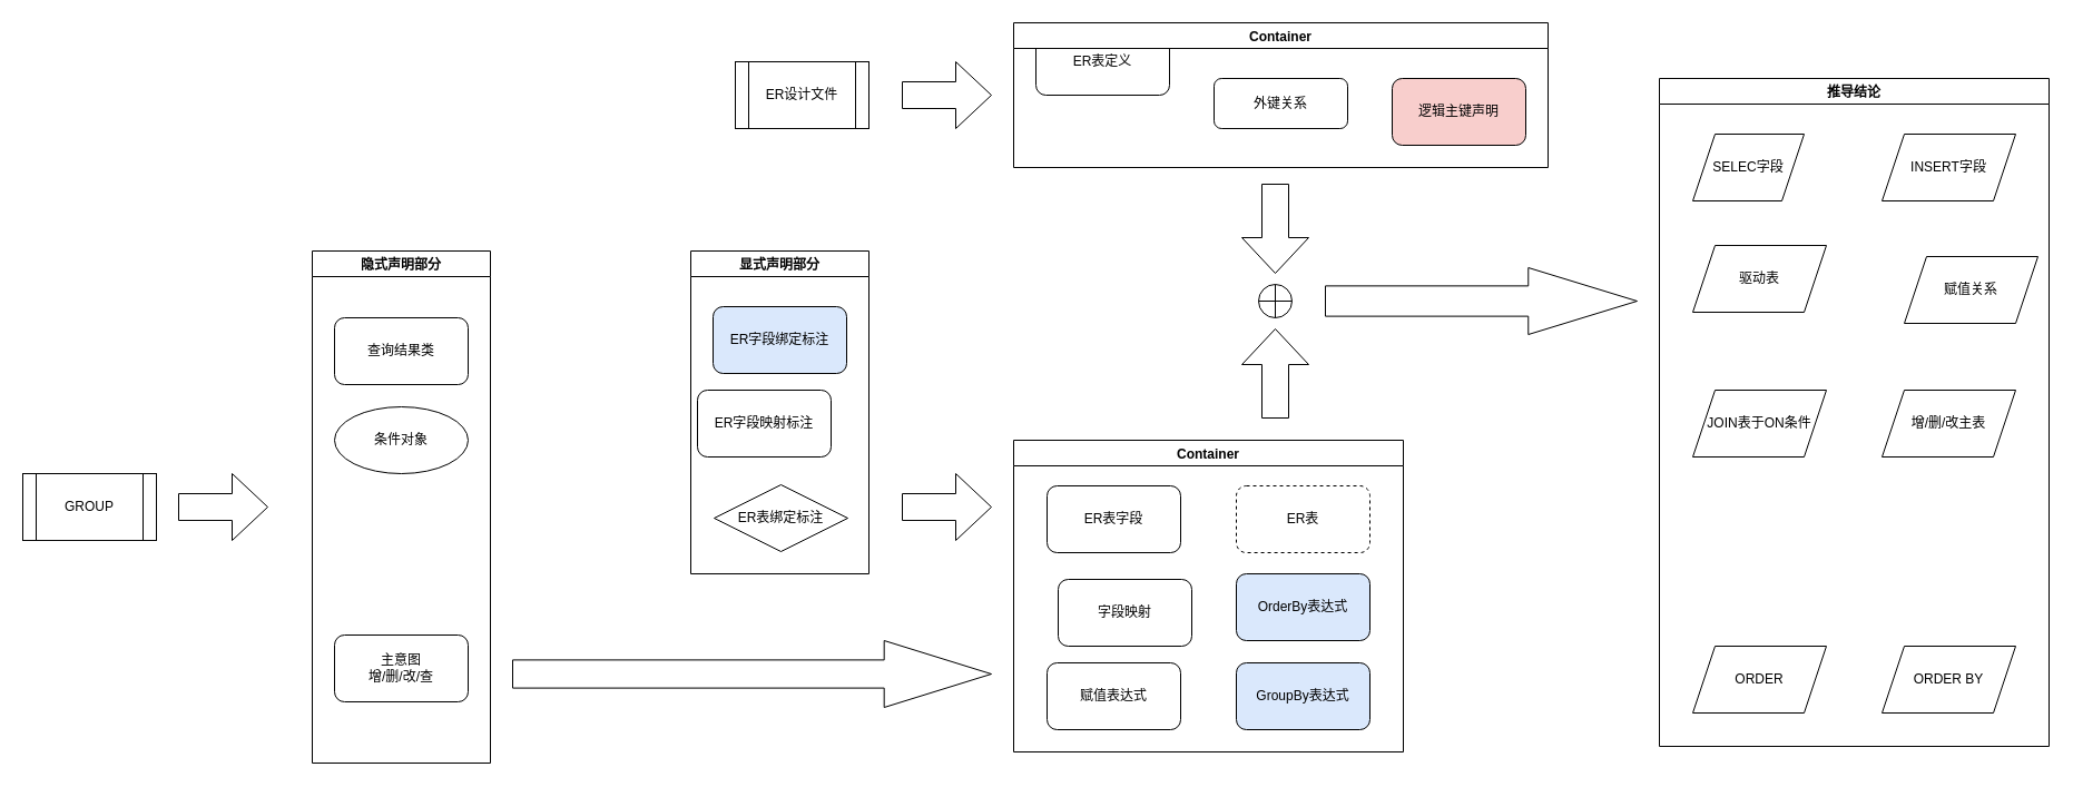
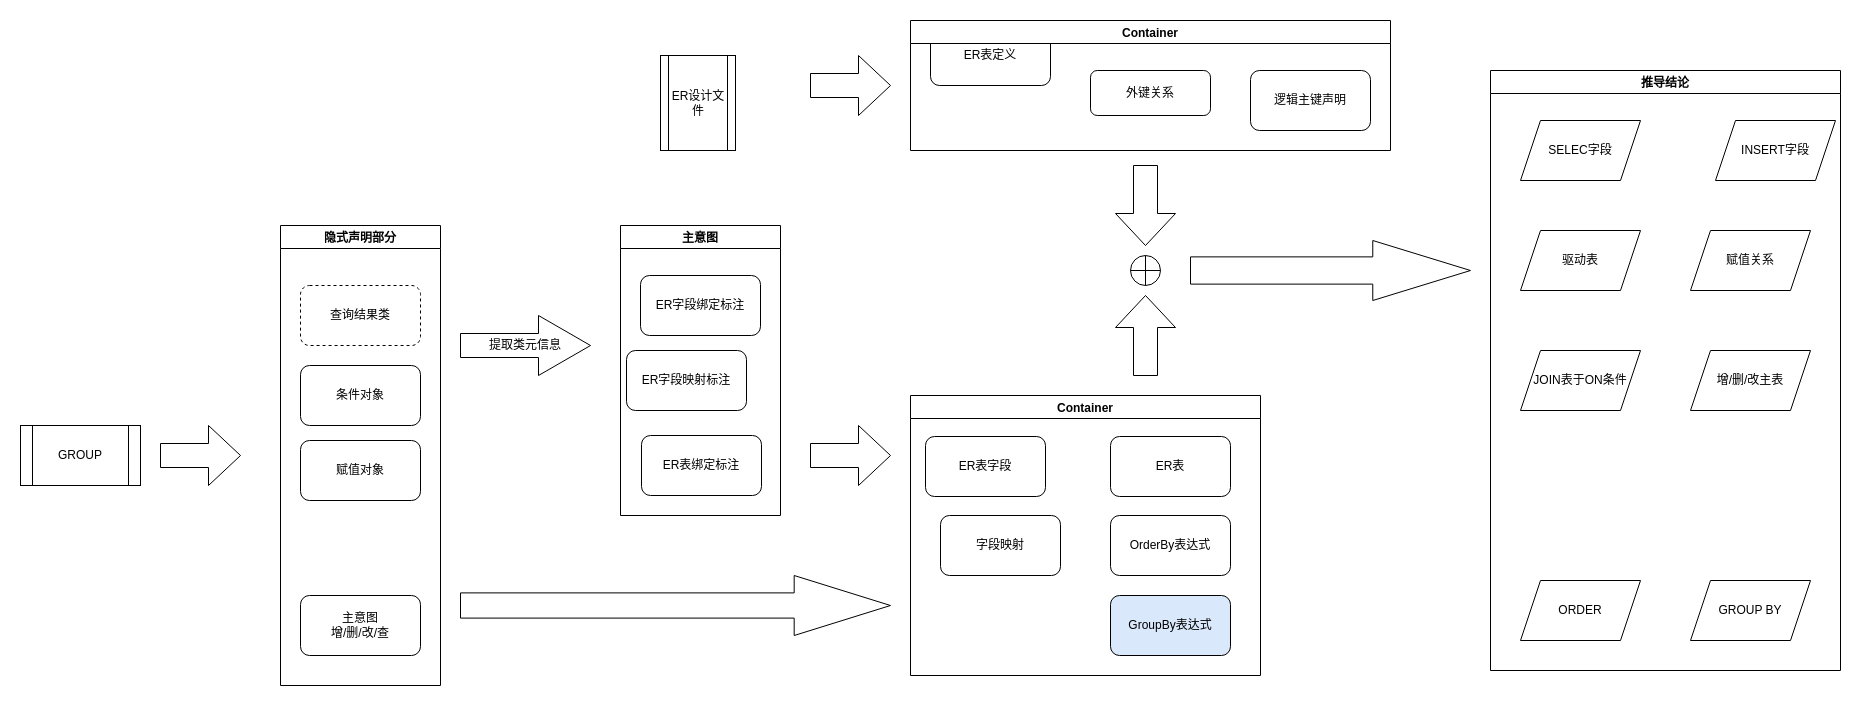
- <mxCell id="10" value="ER设计文件" style="shape=process;whiteSpace=wrap;html=1;backgroundOutline=1;" vertex="1" parent="1"><mxGeometry x="660" y="55" width="120" height="60" as="geometry" /></mxCell>
+ <mxCell id="10" value="ER设计文件" style="shape=process;whiteSpace=wrap;html=1;backgroundOutline=1;" vertex="1" parent="1"><mxGeometry x="660" y="55" width="75" height="95" as="geometry" /></mxCell>
- <mxCell id="13" value="逻辑主键声明" style="rounded=1;whiteSpace=wrap;html=1;fillColor=#f8cecc;" vertex="1" parent="1"><mxGeometry x="1250" y="70" width="120" height="60" as="geometry" /></mxCell>
+ <mxCell id="13" value="逻辑主键声明" style="rounded=1;whiteSpace=wrap;html=1;" vertex="1" parent="1"><mxGeometry x="1250" y="70" width="120" height="60" as="geometry" /></mxCell>
- <mxCell id="14" value="SELEC字段" style="shape=parallelogram;perimeter=parallelogramPerimeter;whiteSpace=wrap;html=1;fixedSize=1;" vertex="1" parent="1"><mxGeometry x="1520" y="120" width="100" height="60" as="geometry" /></mxCell>
+ <mxCell id="14" value="SELEC字段" style="shape=parallelogram;perimeter=parallelogramPerimeter;whiteSpace=wrap;html=1;fixedSize=1;" vertex="1" parent="1"><mxGeometry x="1520" y="120" width="120" height="60" as="geometry" /></mxCell>
- <mxCell id="18" value="INSERT字段" style="shape=parallelogram;perimeter=parallelogramPerimeter;whiteSpace=wrap;html=1;fixedSize=1;" vertex="1" parent="1"><mxGeometry x="1690" y="120" width="120" height="60" as="geometry" /></mxCell>
+ <mxCell id="18" value="INSERT字段" style="shape=parallelogram;perimeter=parallelogramPerimeter;whiteSpace=wrap;html=1;fixedSize=1;" vertex="1" parent="1"><mxGeometry x="1715" y="120" width="120" height="60" as="geometry" /></mxCell>
- <mxCell id="24" value="显式声明部分" style="swimlane;" vertex="1" parent="1"><mxGeometry x="620" y="225" width="160" height="290" as="geometry" /></mxCell>
+ <mxCell id="24" value="主意图" style="swimlane;" vertex="1" parent="1"><mxGeometry x="620" y="225" width="160" height="290" as="geometry" /></mxCell>
- <mxCell id="16" value="驱动表" style="shape=parallelogram;perimeter=parallelogramPerimeter;whiteSpace=wrap;html=1;fixedSize=1;" vertex="1" parent="1"><mxGeometry x="1520" y="220" width="120" height="60" as="geometry" /></mxCell>
+ <mxCell id="16" value="驱动表" style="shape=parallelogram;perimeter=parallelogramPerimeter;whiteSpace=wrap;html=1;fixedSize=1;" vertex="1" parent="1"><mxGeometry x="1520" y="230" width="120" height="60" as="geometry" /></mxCell>
- <mxCell id="22" value="赋值关系" style="shape=parallelogram;perimeter=parallelogramPerimeter;whiteSpace=wrap;html=1;fixedSize=1;" vertex="1" parent="1"><mxGeometry x="1710" y="230" width="120" height="60" as="geometry" /></mxCell>
+ <mxCell id="22" value="赋值关系" style="shape=parallelogram;perimeter=parallelogramPerimeter;whiteSpace=wrap;html=1;fixedSize=1;" vertex="1" parent="1"><mxGeometry x="1690" y="230" width="120" height="60" as="geometry" /></mxCell>
- <mxCell id="27" value="ER字段绑定标注" style="rounded=1;whiteSpace=wrap;html=1;fillColor=#dae8fc;" vertex="1" parent="24"><mxGeometry x="20" y="50" width="120" height="60" as="geometry" /></mxCell>
+ <mxCell id="27" value="ER字段绑定标注" style="rounded=1;whiteSpace=wrap;html=1;" vertex="1" parent="24"><mxGeometry x="20" y="50" width="120" height="60" as="geometry" /></mxCell>
- <mxCell id="15" value="查询结果类" style="rounded=1;whiteSpace=wrap;html=1;" vertex="1" parent="1"><mxGeometry x="300" y="285" width="120" height="60" as="geometry" /></mxCell>
+ <mxCell id="15" value="查询结果类" style="rounded=1;whiteSpace=wrap;html=1;dashed=1;" vertex="1" parent="1"><mxGeometry x="300" y="285" width="120" height="60" as="geometry" /></mxCell>
+ <mxCell id="9" value="提取类元信息" style="shape=singleArrow;whiteSpace=wrap;html=1;arrowWidth=0.4;arrowSize=0.4;" vertex="1" parent="1"><mxGeometry x="460" y="315" width="130" height="60" as="geometry" /></mxCell>
- <mxCell id="2" value="条件对象" style="ellipse;whiteSpace=wrap;html=1;" vertex="1" parent="1"><mxGeometry x="300" y="365" width="120" height="60" as="geometry" /></mxCell>
+ <mxCell id="2" value="条件对象" style="rounded=1;whiteSpace=wrap;html=1;" vertex="1" parent="1"><mxGeometry x="300" y="365" width="120" height="60" as="geometry" /></mxCell>
- <mxCell id="25" value="ER表绑定标注" style="rhombus;whiteSpace=wrap;html=1;" vertex="1" parent="24"><mxGeometry x="21" y="210" width="120" height="60" as="geometry" /></mxCell>
+ <mxCell id="25" value="ER表绑定标注" style="rounded=1;whiteSpace=wrap;html=1;" vertex="1" parent="24"><mxGeometry x="21" y="210" width="120" height="60" as="geometry" /></mxCell>
- <mxCell id="3" value="ER表字段" style="rounded=1;whiteSpace=wrap;html=1;" vertex="1" parent="1"><mxGeometry x="940" y="436" width="120" height="60" as="geometry" /></mxCell>
+ <mxCell id="3" value="ER表字段" style="rounded=1;whiteSpace=wrap;html=1;" vertex="1" parent="1"><mxGeometry x="925" y="436" width="120" height="60" as="geometry" /></mxCell>
- <mxCell id="4" value="ER表" style="rounded=1;whiteSpace=wrap;html=1;dashed=1;" vertex="1" parent="1"><mxGeometry x="1110" y="436" width="120" height="60" as="geometry" /></mxCell>
+ <mxCell id="4" value="ER表" style="rounded=1;whiteSpace=wrap;html=1;" vertex="1" parent="1"><mxGeometry x="1110" y="436" width="120" height="60" as="geometry" /></mxCell>
+ <mxCell id="5" value="赋值对象" style="rounded=1;whiteSpace=wrap;html=1;" vertex="1" parent="1"><mxGeometry x="300" y="440" width="120" height="60" as="geometry" /></mxCell>
- <mxCell id="33" value="OrderBy表达式" style="rounded=1;whiteSpace=wrap;html=1;fillColor=#dae8fc;" vertex="1" parent="31"><mxGeometry x="200" y="120" width="120" height="60" as="geometry" /></mxCell>
+ <mxCell id="33" value="OrderBy表达式" style="rounded=1;whiteSpace=wrap;html=1;" vertex="1" parent="31"><mxGeometry x="200" y="120" width="120" height="60" as="geometry" /></mxCell>
- <mxCell id="32" value="字段映射" style="rounded=1;whiteSpace=wrap;html=1;" vertex="1" parent="31"><mxGeometry x="40" y="125" width="120" height="60" as="geometry" /></mxCell>
+ <mxCell id="32" value="字段映射" style="rounded=1;whiteSpace=wrap;html=1;" vertex="1" parent="31"><mxGeometry x="30" y="120" width="120" height="60" as="geometry" /></mxCell>
- <mxCell id="6" value="主意图&lt;br&gt;增/删/改/查" style="rounded=1;whiteSpace=wrap;html=1;" vertex="1" parent="1"><mxGeometry x="300" y="570" width="120" height="60" as="geometry" /></mxCell>
+ <mxCell id="6" value="主意图&lt;br&gt;增/删/改/查" style="rounded=1;whiteSpace=wrap;html=1;" vertex="1" parent="1"><mxGeometry x="300" y="595" width="120" height="60" as="geometry" /></mxCell>
- <mxCell id="21" value="ORDER BY" style="shape=parallelogram;perimeter=parallelogramPerimeter;whiteSpace=wrap;html=1;fixedSize=1;" vertex="1" parent="1"><mxGeometry x="1690" y="580" width="120" height="60" as="geometry" /></mxCell>
+ <mxCell id="21" value="GROUP BY" style="shape=parallelogram;perimeter=parallelogramPerimeter;whiteSpace=wrap;html=1;fixedSize=1;" vertex="1" parent="1"><mxGeometry x="1690" y="580" width="120" height="60" as="geometry" /></mxCell>
- <mxCell id="34" value="赋值表达式" style="rounded=1;whiteSpace=wrap;html=1;" vertex="1" parent="31"><mxGeometry x="30" y="200" width="120" height="60" as="geometry" /></mxCell>
